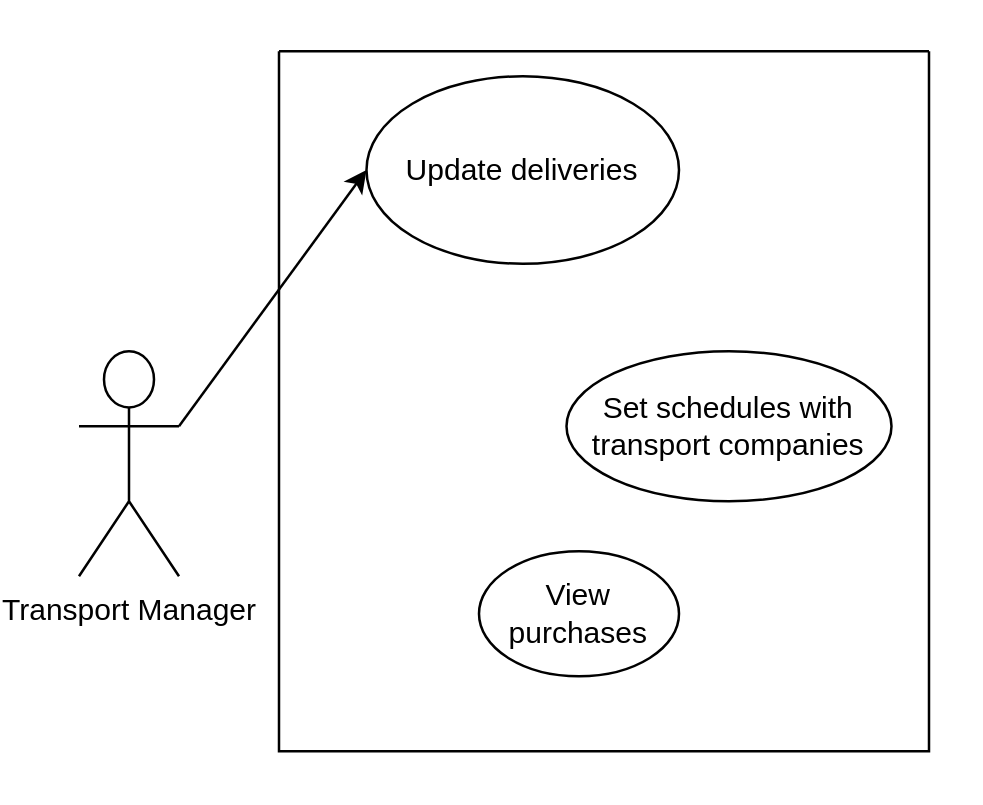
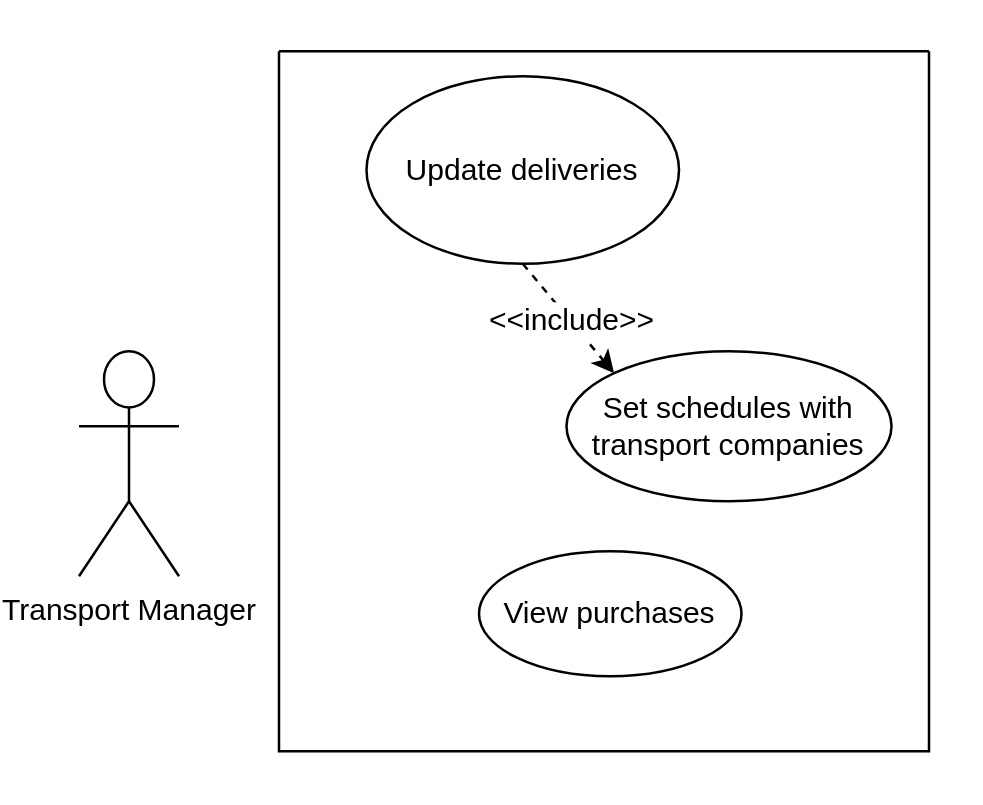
+ <mxCell id="7" value="" style="endArrow=classic;html=1;rounded=0;exitX=0.5;exitY=1;exitDx=0;exitDy=0;entryX=0;entryY=0;entryDx=0;entryDy=0;dashed=1;" edge="1" parent="4" source="5" target="6"><mxGeometry relative="1" as="geometry"><mxPoint x="85" y="120" as="sourcePoint" /><mxPoint x="-25" y="200" as="targetPoint" /></mxGeometry></mxCell>
+ <mxCell id="8" value="&lt;span style=&quot;font-size: 12px; background-color: rgb(255, 255, 255);&quot;&gt;&amp;lt;&amp;lt;include&amp;gt;&amp;gt;&lt;/span&gt;" style="edgeLabel;resizable=0;html=1;align=center;verticalAlign=middle;" connectable="0" vertex="1" parent="7"><mxGeometry relative="1" as="geometry" /></mxCell>
- <mxCell id="3" value="" style="endArrow=classic;html=1;rounded=0;exitX=1;exitY=0.333;exitDx=0;exitDy=0;exitPerimeter=0;entryX=0;entryY=0.5;entryDx=0;entryDy=0;" edge="1" parent="1" source="2" target="5"><mxGeometry width="50" height="50" relative="1" as="geometry"><mxPoint x="200" y="200" as="sourcePoint" /><mxPoint x="250" y="150" as="targetPoint" /></mxGeometry></mxCell>
- <mxCell id="9" value="View purchases" style="ellipse;whiteSpace=wrap;html=1;" vertex="1" parent="4"><mxGeometry x="80" y="200" width="80" height="50" as="geometry" /></mxCell>
+ <mxCell id="9" value="View purchases" style="ellipse;whiteSpace=wrap;html=1;" vertex="1" parent="4"><mxGeometry x="80" y="200" width="105" height="50" as="geometry" /></mxCell>
